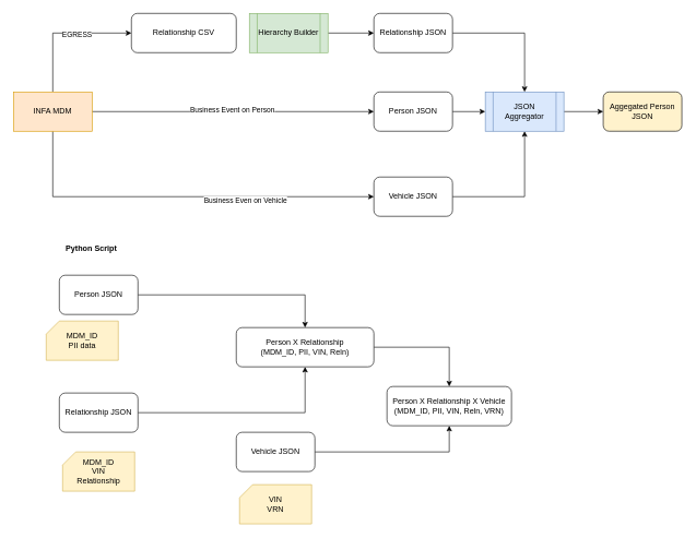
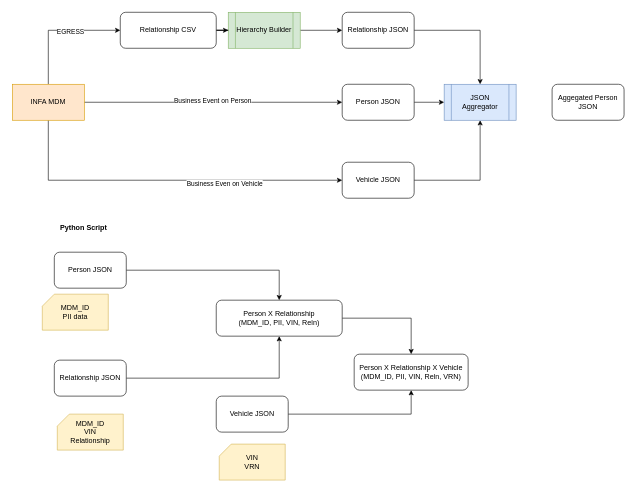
+ <mxCell id="17" style="edgeStyle=orthogonalEdgeStyle;rounded=0;orthogonalLoop=1;jettySize=auto;html=1;" edge="1" parent="1" source="18" target="16"><mxGeometry relative="1" as="geometry" /></mxCell>
- <mxCell id="19" style="edgeStyle=orthogonalEdgeStyle;rounded=0;orthogonalLoop=1;jettySize=auto;html=1;" edge="1" parent="1" source="20" target="21"><mxGeometry relative="1" as="geometry" /></mxCell>
- <mxCell id="21" value="Aggegated Person JSON" style="rounded=1;whiteSpace=wrap;html=1;fillColor=#fff2cc;" vertex="1" parent="1"><mxGeometry x="920" y="140" width="120" height="60" as="geometry" /></mxCell>
+ <mxCell id="21" value="Aggegated Person JSON" style="rounded=1;whiteSpace=wrap;html=1;" vertex="1" parent="1"><mxGeometry x="920" y="140" width="120" height="60" as="geometry" /></mxCell>
